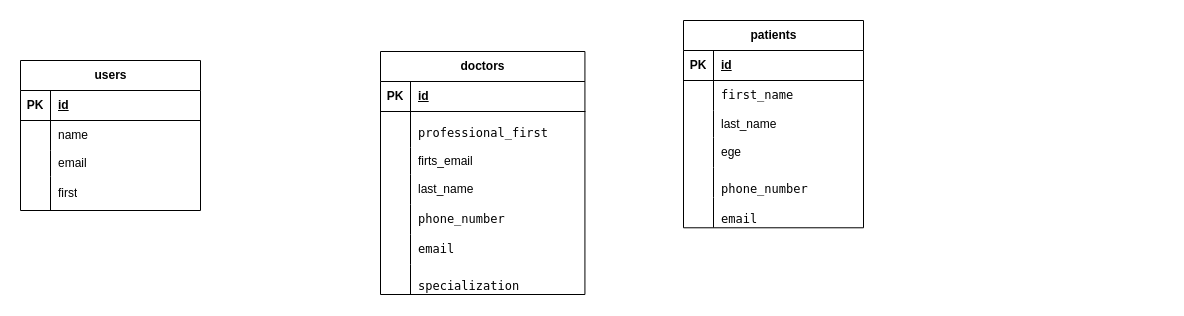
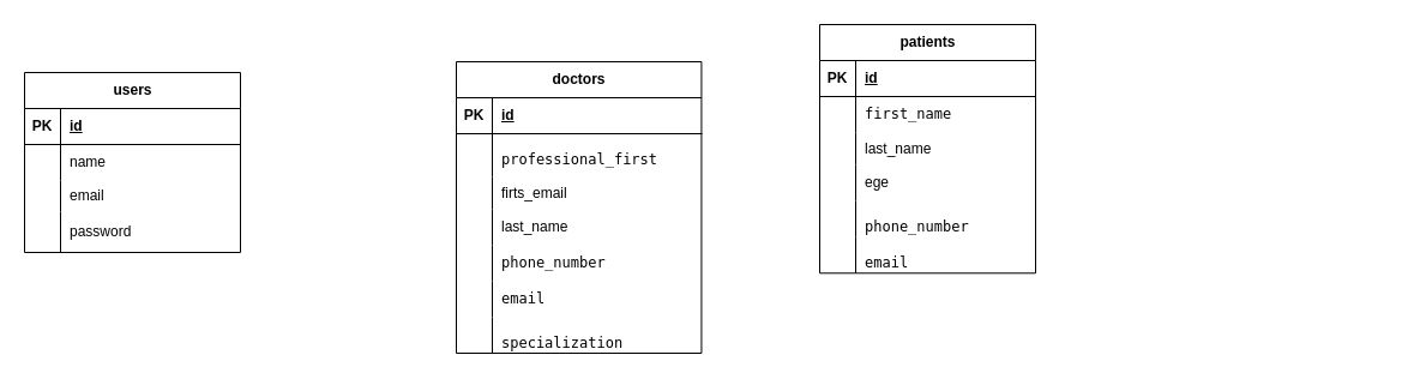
- <mxCell id="15" value="first" style="shape=partialRectangle;connectable=0;fillColor=none;top=0;left=0;bottom=0;right=0;align=left;spacingLeft=6;overflow=hidden;whiteSpace=wrap;html=1;" vertex="1" parent="13"><mxGeometry x="30" width="150" height="34" as="geometry"><mxRectangle width="150" height="34" as="alternateBounds" /></mxGeometry></mxCell>
+ <mxCell id="15" value="password" style="shape=partialRectangle;connectable=0;fillColor=none;top=0;left=0;bottom=0;right=0;align=left;spacingLeft=6;overflow=hidden;whiteSpace=wrap;html=1;" vertex="1" parent="13"><mxGeometry x="30" width="150" height="34" as="geometry"><mxRectangle width="150" height="34" as="alternateBounds" /></mxGeometry></mxCell>
